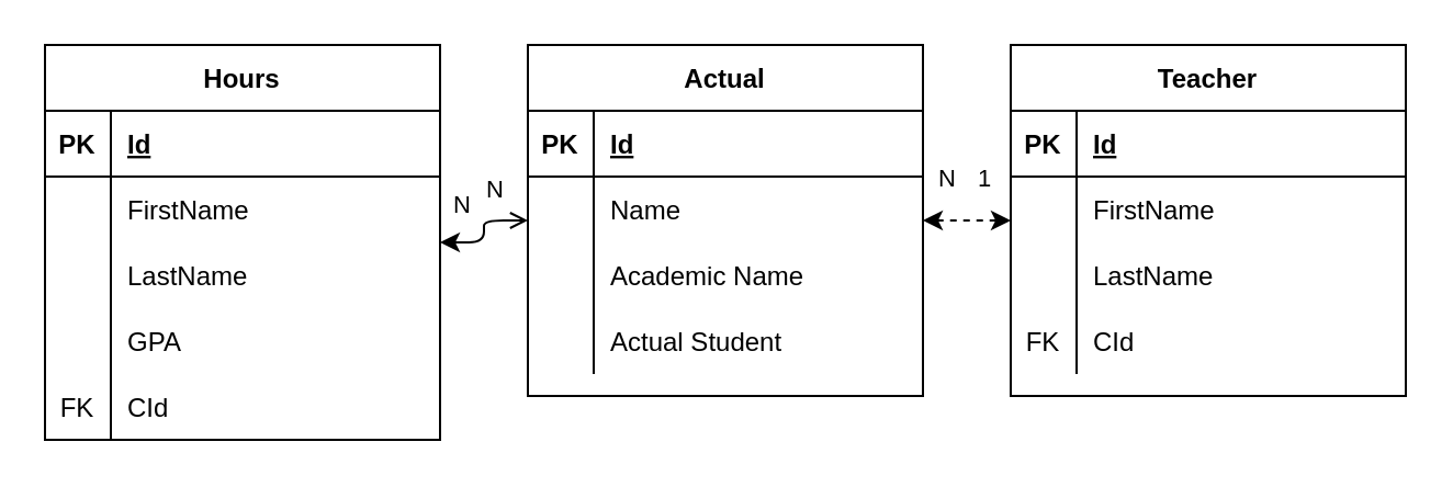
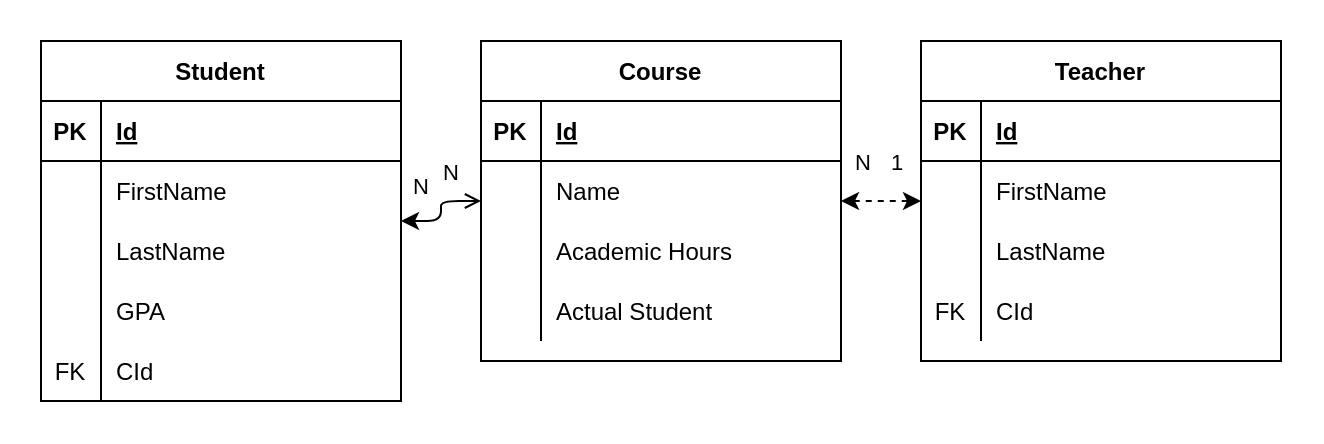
- <mxCell id="5" value="Hours" style="shape=table;startSize=30;container=1;collapsible=1;childLayout=tableLayout;fixedRows=1;rowLines=0;fontStyle=1;align=center;resizeLast=1;labelBackgroundColor=none;labelBorderColor=none;" vertex="1" parent="1"><mxGeometry x="20" y="20" width="180" height="180" as="geometry"><mxRectangle x="140" y="160" width="80" height="30" as="alternateBounds" /></mxGeometry></mxCell>
+ <mxCell id="5" value="Student" style="shape=table;startSize=30;container=1;collapsible=1;childLayout=tableLayout;fixedRows=1;rowLines=0;fontStyle=1;align=center;resizeLast=1;labelBackgroundColor=none;labelBorderColor=none;" vertex="1" parent="1"><mxGeometry x="20" y="20" width="180" height="180" as="geometry"><mxRectangle x="140" y="160" width="80" height="30" as="alternateBounds" /></mxGeometry></mxCell>
- <mxCell id="24" value="Actual" style="shape=table;startSize=30;container=1;collapsible=1;childLayout=tableLayout;fixedRows=1;rowLines=0;fontStyle=1;align=center;resizeLast=1;" vertex="1" parent="1"><mxGeometry x="240" y="20" width="180" height="160" as="geometry"><mxRectangle x="360" y="160" width="70" height="30" as="alternateBounds" /></mxGeometry></mxCell>
+ <mxCell id="24" value="Course" style="shape=table;startSize=30;container=1;collapsible=1;childLayout=tableLayout;fixedRows=1;rowLines=0;fontStyle=1;align=center;resizeLast=1;" vertex="1" parent="1"><mxGeometry x="240" y="20" width="180" height="160" as="geometry"><mxRectangle x="360" y="160" width="70" height="30" as="alternateBounds" /></mxGeometry></mxCell>
- <mxCell id="33" value="Academic Name" style="shape=partialRectangle;connectable=0;fillColor=none;top=0;left=0;bottom=0;right=0;align=left;spacingLeft=6;overflow=hidden;" vertex="1" parent="31"><mxGeometry x="30" width="150" height="30" as="geometry"><mxRectangle width="150" height="30" as="alternateBounds" /></mxGeometry></mxCell>
+ <mxCell id="33" value="Academic Hours" style="shape=partialRectangle;connectable=0;fillColor=none;top=0;left=0;bottom=0;right=0;align=left;spacingLeft=6;overflow=hidden;" vertex="1" parent="31"><mxGeometry x="30" width="150" height="30" as="geometry"><mxRectangle width="150" height="30" as="alternateBounds" /></mxGeometry></mxCell>
